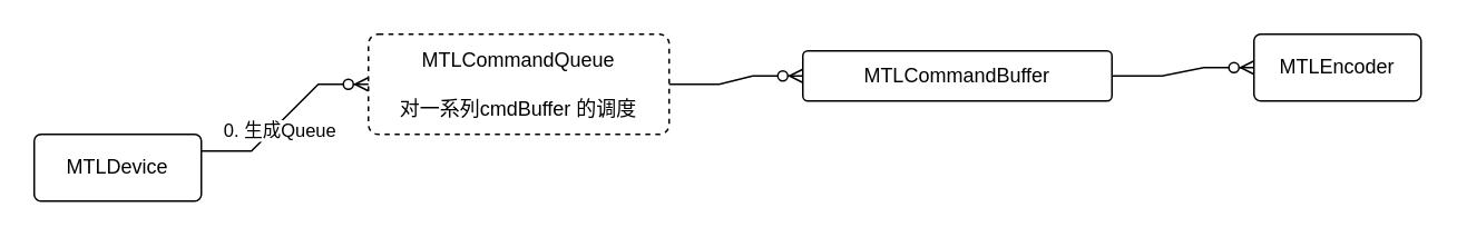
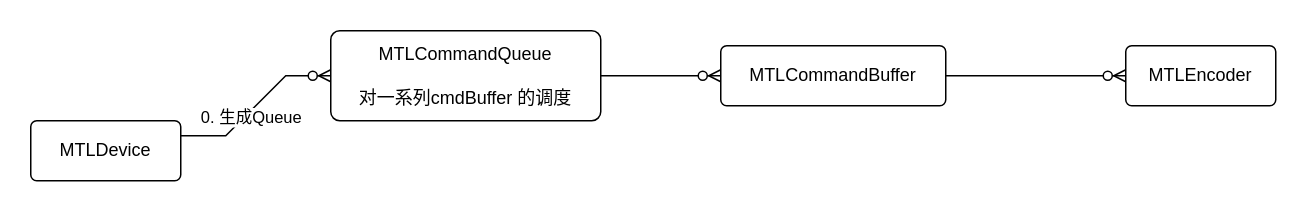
- <mxCell id="8" value="MTLEncoder" style="rounded=1;arcSize=10;whiteSpace=wrap;html=1;align=center;" vertex="1" parent="1"><mxGeometry x="750" y="20" width="100" height="40" as="geometry" /></mxCell>
+ <mxCell id="8" value="MTLEncoder" style="rounded=1;arcSize=10;whiteSpace=wrap;html=1;align=center;" vertex="1" parent="1"><mxGeometry x="750" y="30" width="100" height="40" as="geometry" /></mxCell>
- <mxCell id="6" value="MTLCommandBuffer" style="rounded=1;arcSize=10;whiteSpace=wrap;html=1;align=center;" vertex="1" parent="1"><mxGeometry x="480" y="30" width="185" height="30" as="geometry" /></mxCell>
+ <mxCell id="6" value="MTLCommandBuffer" style="rounded=1;arcSize=10;whiteSpace=wrap;html=1;align=center;" vertex="1" parent="1"><mxGeometry x="480" y="30" width="150" height="40" as="geometry" /></mxCell>
- <mxCell id="3" value="MTLCommandQueue&lt;br&gt;&lt;br&gt;对一系列cmdBuffer 的调度" style="rounded=1;arcSize=10;whiteSpace=wrap;html=1;align=center;dashed=1;" vertex="1" parent="1"><mxGeometry x="220" y="20" width="180" height="60" as="geometry" /></mxCell>
+ <mxCell id="3" value="MTLCommandQueue&lt;br&gt;&lt;br&gt;对一系列cmdBuffer 的调度" style="rounded=1;arcSize=10;whiteSpace=wrap;html=1;align=center;" vertex="1" parent="1"><mxGeometry x="220" y="20" width="180" height="60" as="geometry" /></mxCell>
